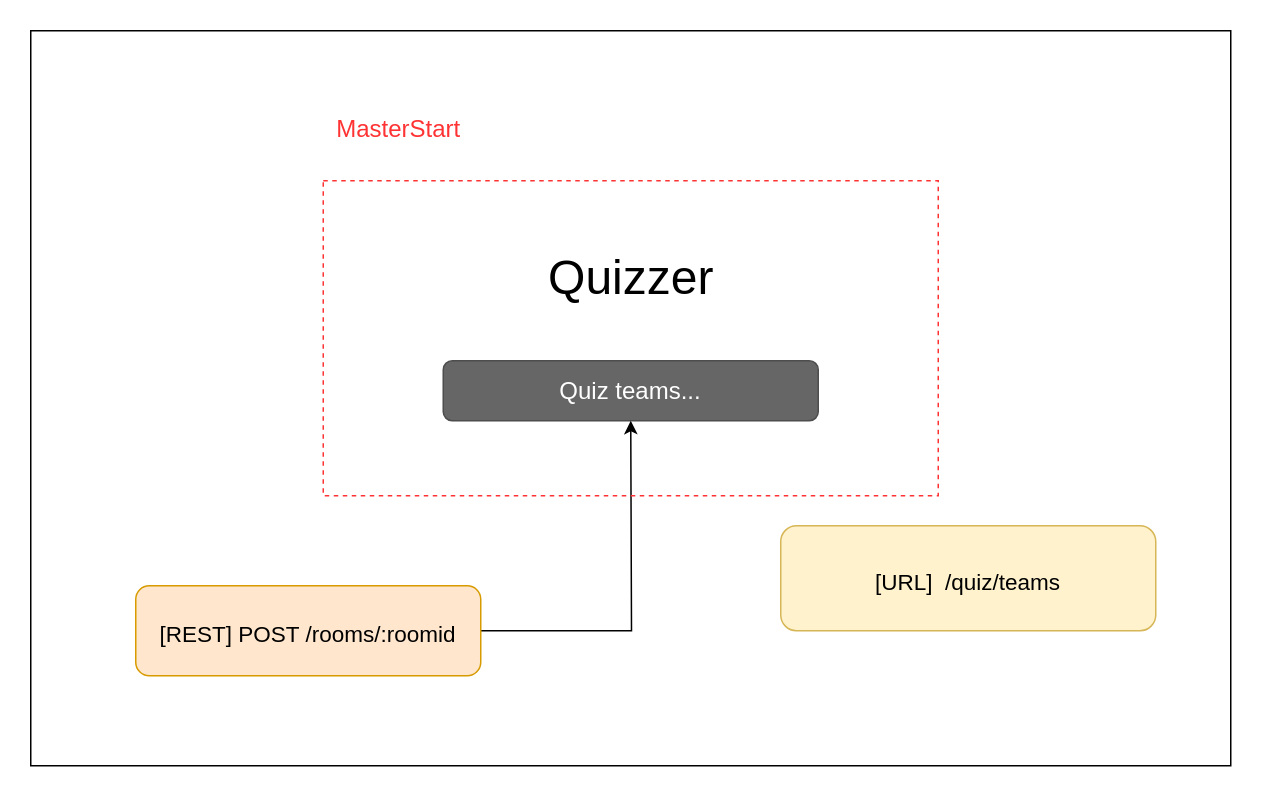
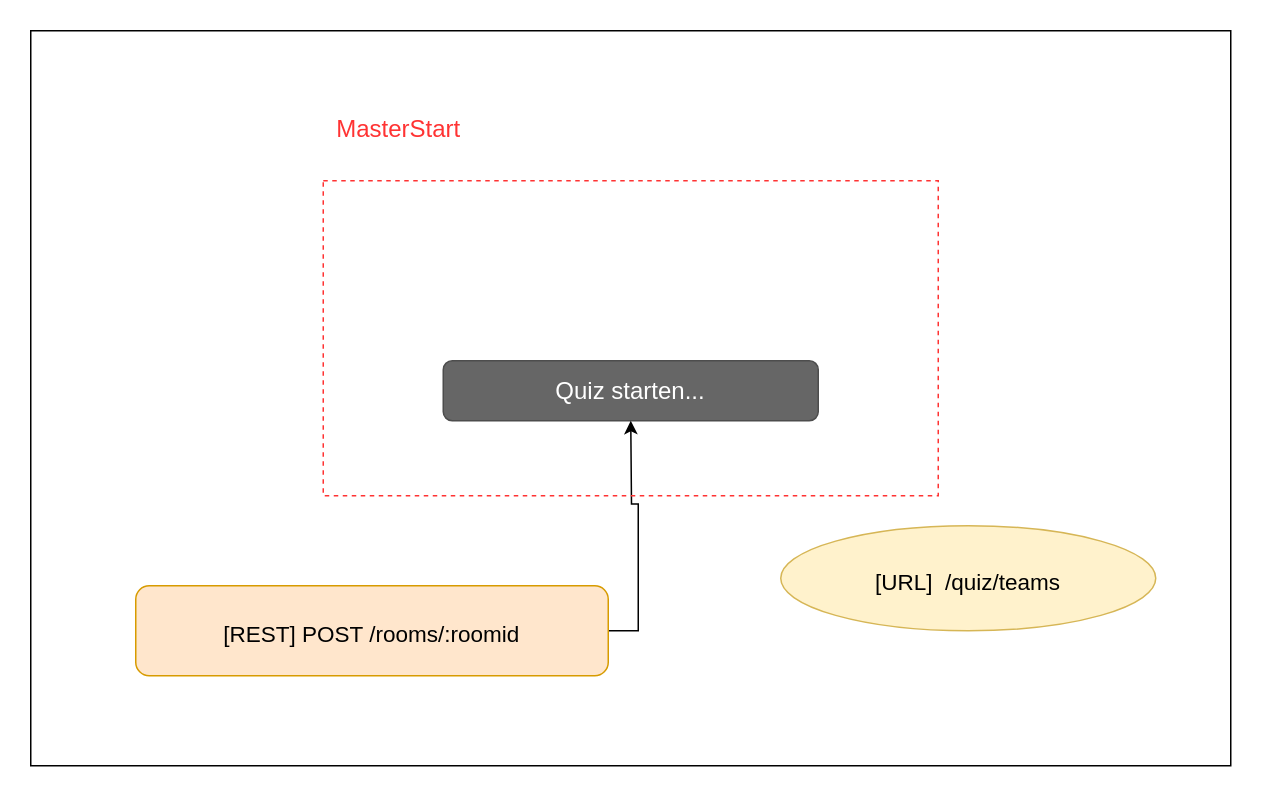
- <mxCell id="3" value="&lt;font style=&quot;font-size: 32px&quot;&gt;Quizzer&lt;/font&gt;" style="text;html=1;resizable=0;autosize=1;align=center;verticalAlign=middle;points=[];fillColor=none;strokeColor=none;rounded=0;fontSize=20;" vertex="1" parent="1"><mxGeometry x="355" y="170" width="130" height="30" as="geometry" /></mxCell>
- <mxCell id="4" value="&lt;font style=&quot;font-size: 16px&quot;&gt;Quiz teams...&lt;/font&gt;" style="rounded=1;html=1;shadow=0;dashed=0;whiteSpace=wrap;fontSize=10;fillColor=#666666;align=center;strokeColor=#4D4D4D;fontColor=#ffffff;" vertex="1" parent="1"><mxGeometry x="295" y="240" width="250" height="40" as="geometry" /></mxCell>
+ <mxCell id="4" value="&lt;font style=&quot;font-size: 16px&quot;&gt;Quiz starten...&lt;/font&gt;" style="rounded=1;html=1;shadow=0;dashed=0;whiteSpace=wrap;fontSize=10;fillColor=#666666;align=center;strokeColor=#4D4D4D;fontColor=#ffffff;" vertex="1" parent="1"><mxGeometry x="295" y="240" width="250" height="40" as="geometry" /></mxCell>
- <mxCell id="5" value="&lt;font style=&quot;font-size: 15px&quot;&gt;[URL]&amp;nbsp; /quiz/teams&lt;/font&gt;" style="rounded=1;whiteSpace=wrap;html=1;labelBackgroundColor=none;strokeColor=#d6b656;fillColor=#fff2cc;fontSize=21;" vertex="1" parent="1"><mxGeometry x="520" y="350" width="250" height="70" as="geometry" /></mxCell>
+ <mxCell id="5" value="&lt;font style=&quot;font-size: 15px&quot;&gt;[URL]&amp;nbsp; /quiz/teams&lt;/font&gt;" style="ellipse;whiteSpace=wrap;html=1;labelBackgroundColor=none;strokeColor=#d6b656;fillColor=#fff2cc;fontSize=21;" vertex="1" parent="1"><mxGeometry x="520" y="350" width="250" height="70" as="geometry" /></mxCell>
- <mxCell id="7" value="&lt;font style=&quot;font-size: 15px&quot;&gt;[REST] POST /rooms/:roomid&lt;/font&gt;" style="rounded=1;whiteSpace=wrap;html=1;labelBackgroundColor=none;strokeColor=#d79b00;fillColor=#ffe6cc;fontSize=21;" vertex="1" parent="1"><mxGeometry x="90" y="390" width="230" height="60" as="geometry" /></mxCell>
+ <mxCell id="7" value="&lt;font style=&quot;font-size: 15px&quot;&gt;[REST] POST /rooms/:roomid&lt;/font&gt;" style="rounded=1;whiteSpace=wrap;html=1;labelBackgroundColor=none;strokeColor=#d79b00;fillColor=#ffe6cc;fontSize=21;" vertex="1" parent="1"><mxGeometry x="90" y="390" width="315" height="60" as="geometry" /></mxCell>
